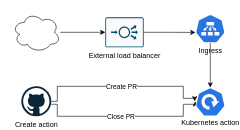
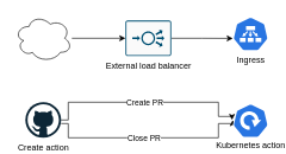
- <mxCell id="8" style="edgeStyle=orthogonalEdgeStyle;rounded=0;orthogonalLoop=1;jettySize=auto;html=1;entryX=0.5;entryY=0;entryDx=0;entryDy=0;entryPerimeter=0;" edge="1" parent="1" source="9" target="7"><mxGeometry relative="1" as="geometry" /></mxCell>
